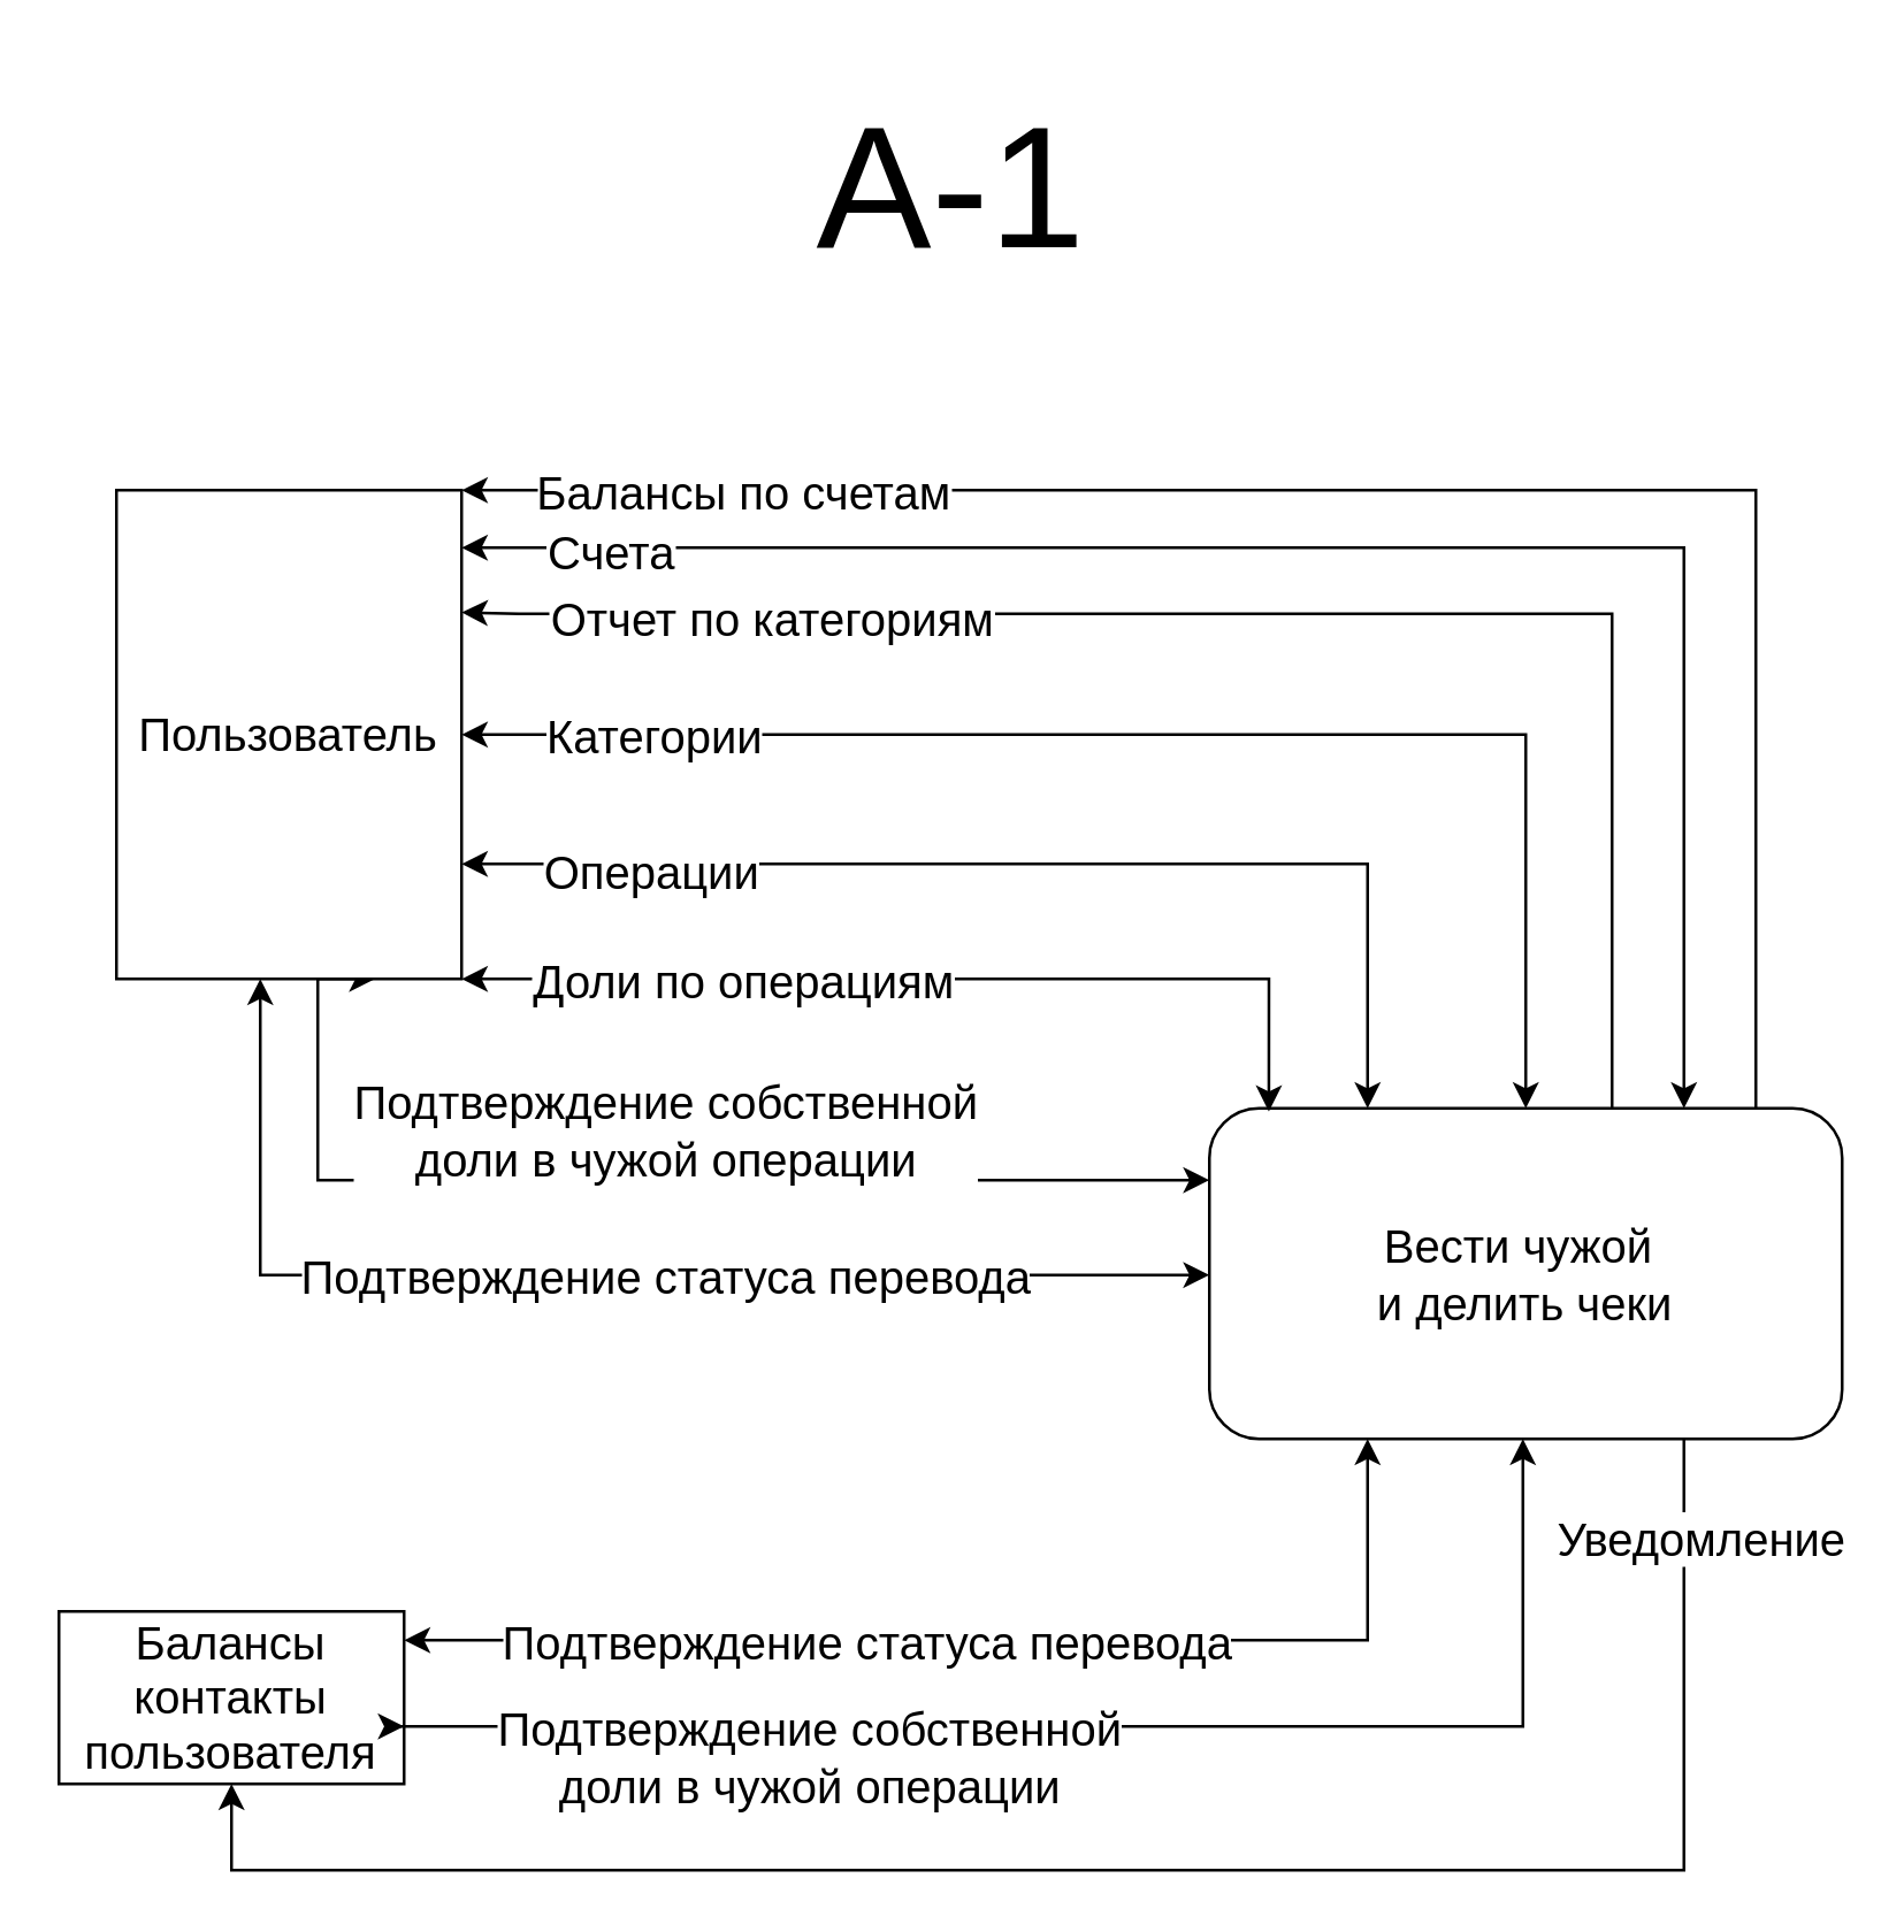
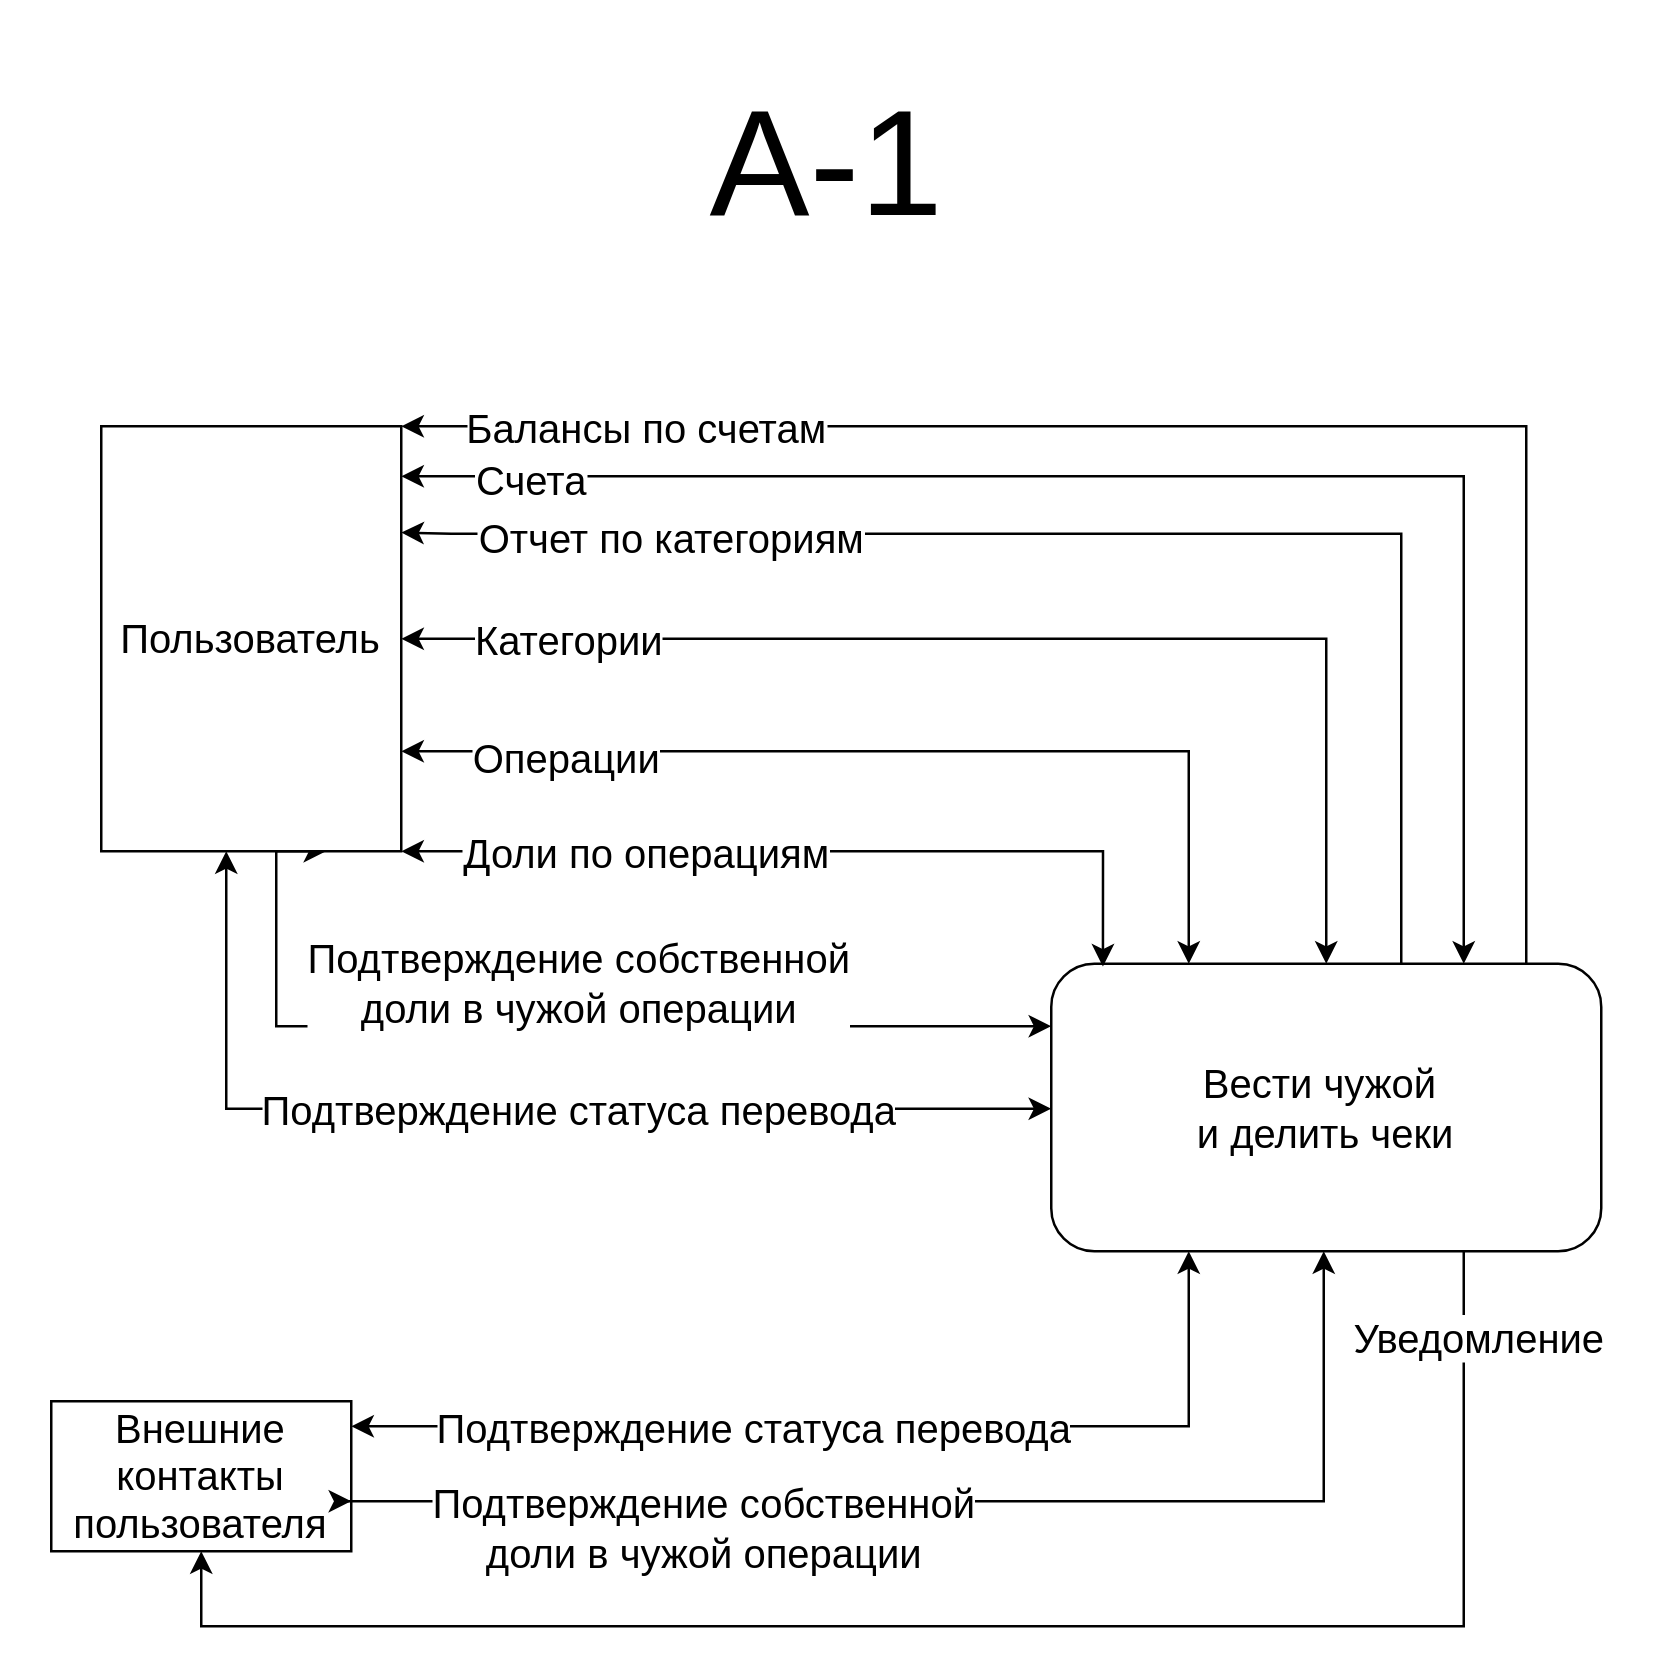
- <mxCell id="22" value="Балансы контакты пользователя" style="rounded=0;whiteSpace=wrap;html=1;fontSize=16;" parent="1" vertex="1"><mxGeometry x="20" y="560" width="120" height="60" as="geometry" /></mxCell>
+ <mxCell id="22" value="Внешние контакты пользователя" style="rounded=0;whiteSpace=wrap;html=1;fontSize=16;" parent="1" vertex="1"><mxGeometry x="20" y="560" width="120" height="60" as="geometry" /></mxCell>
